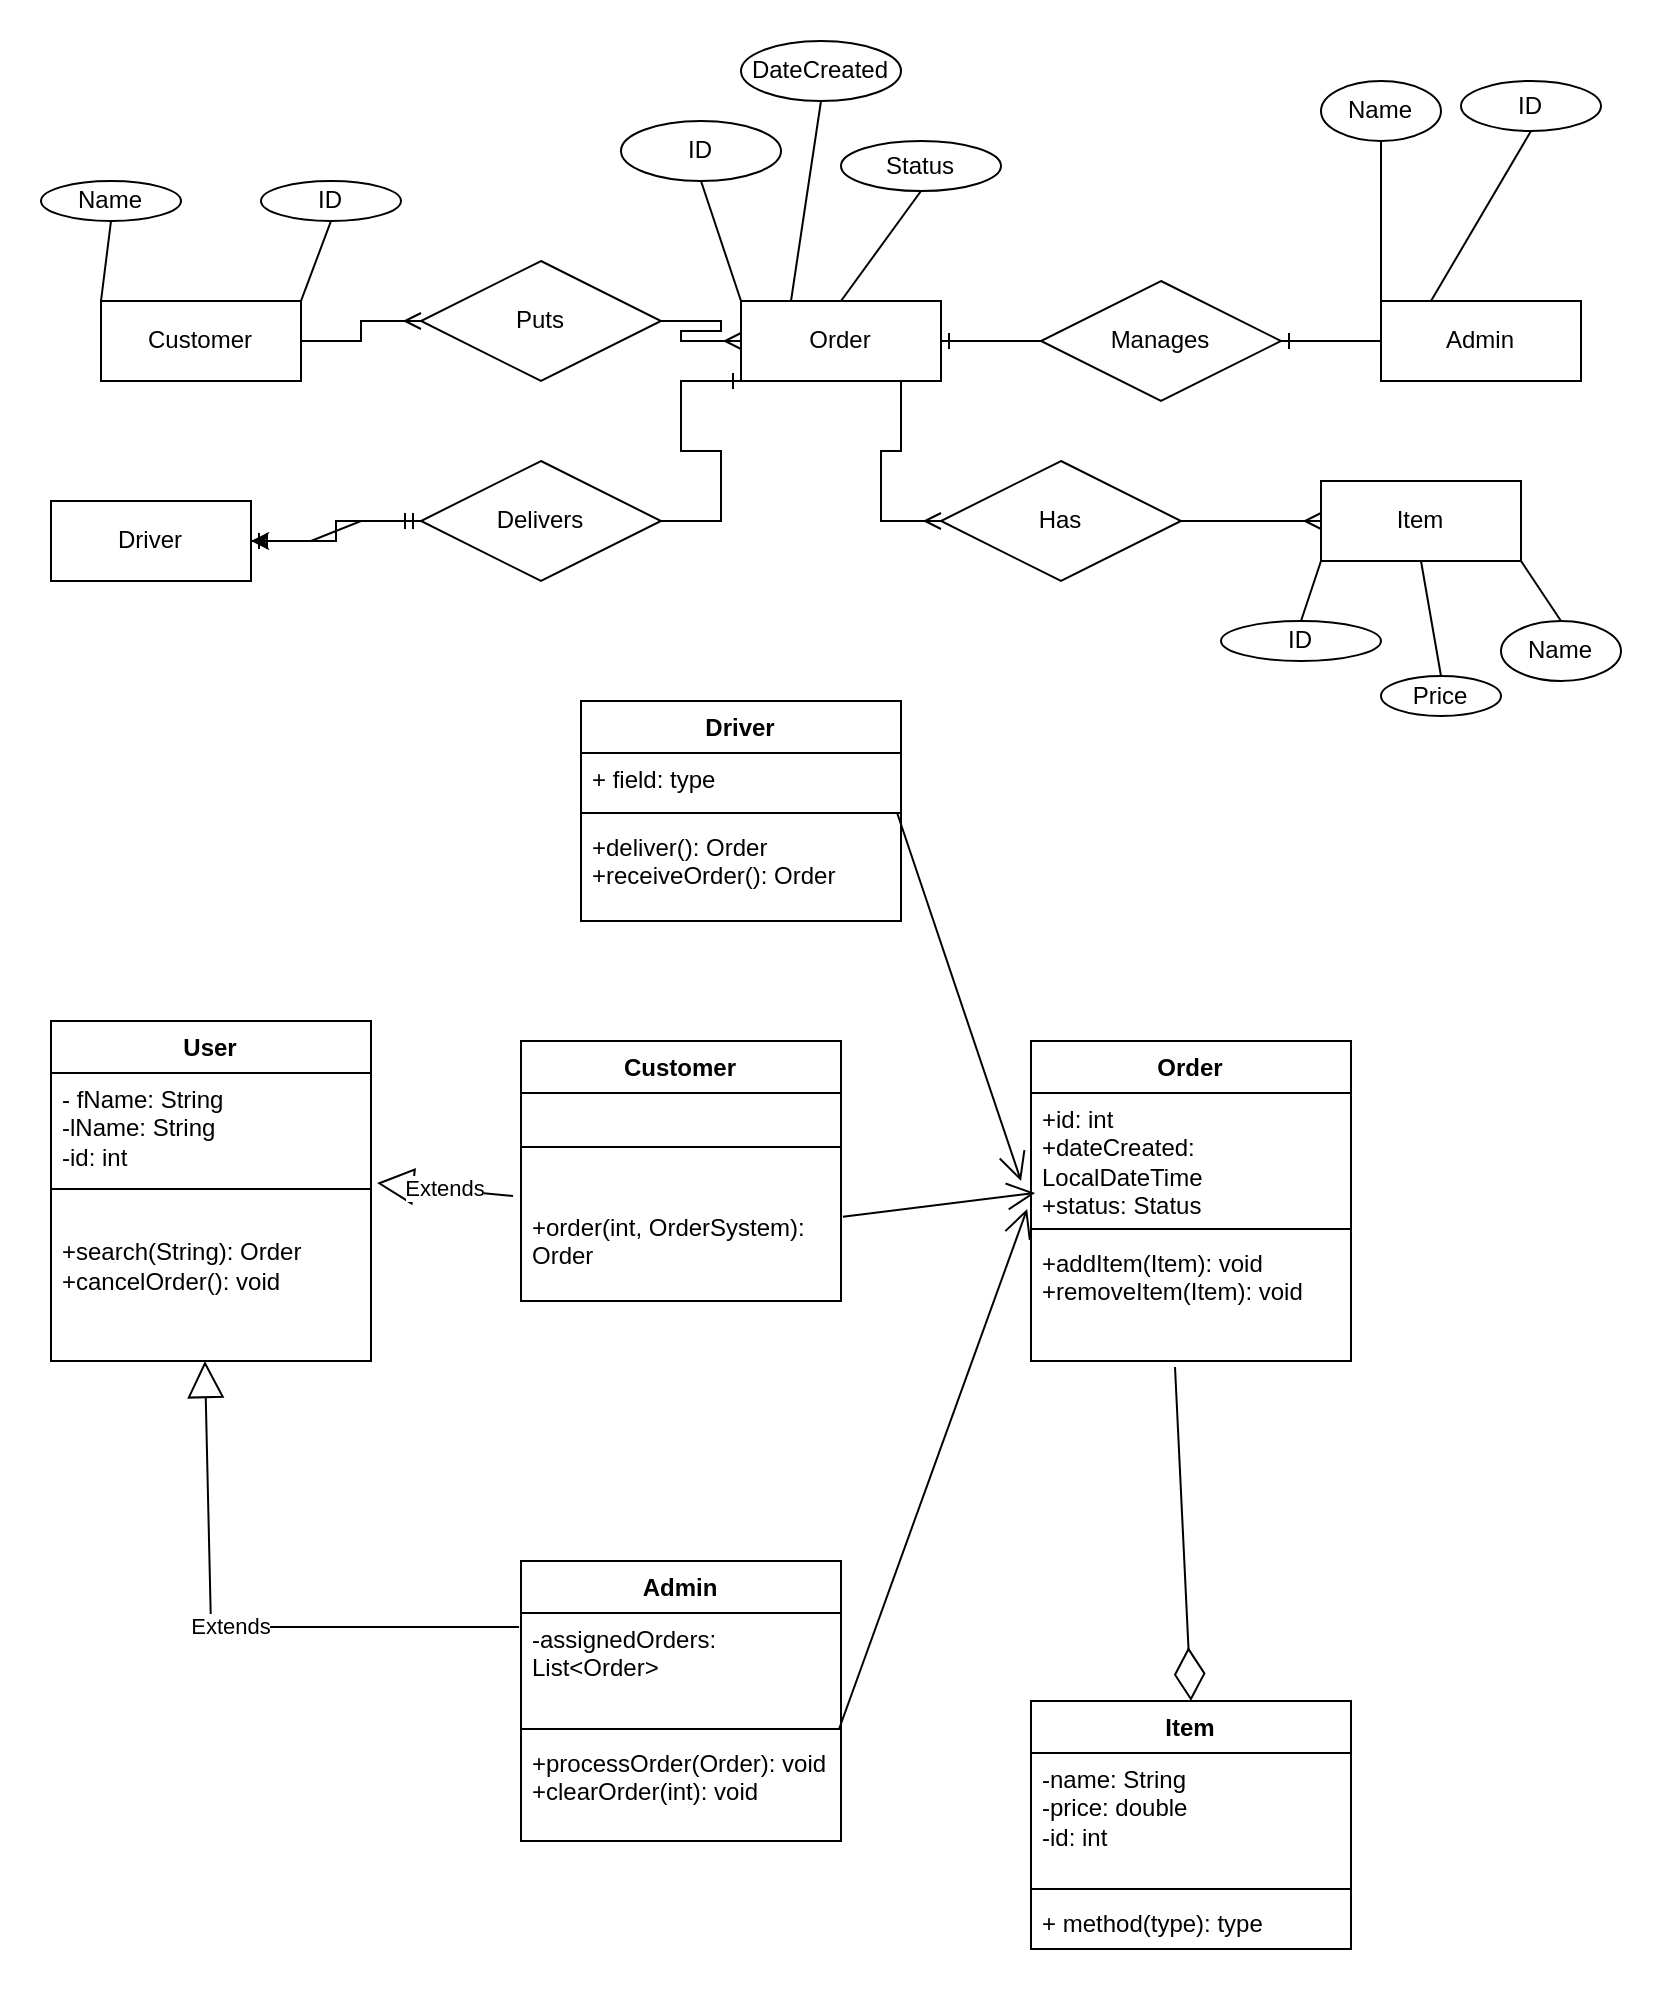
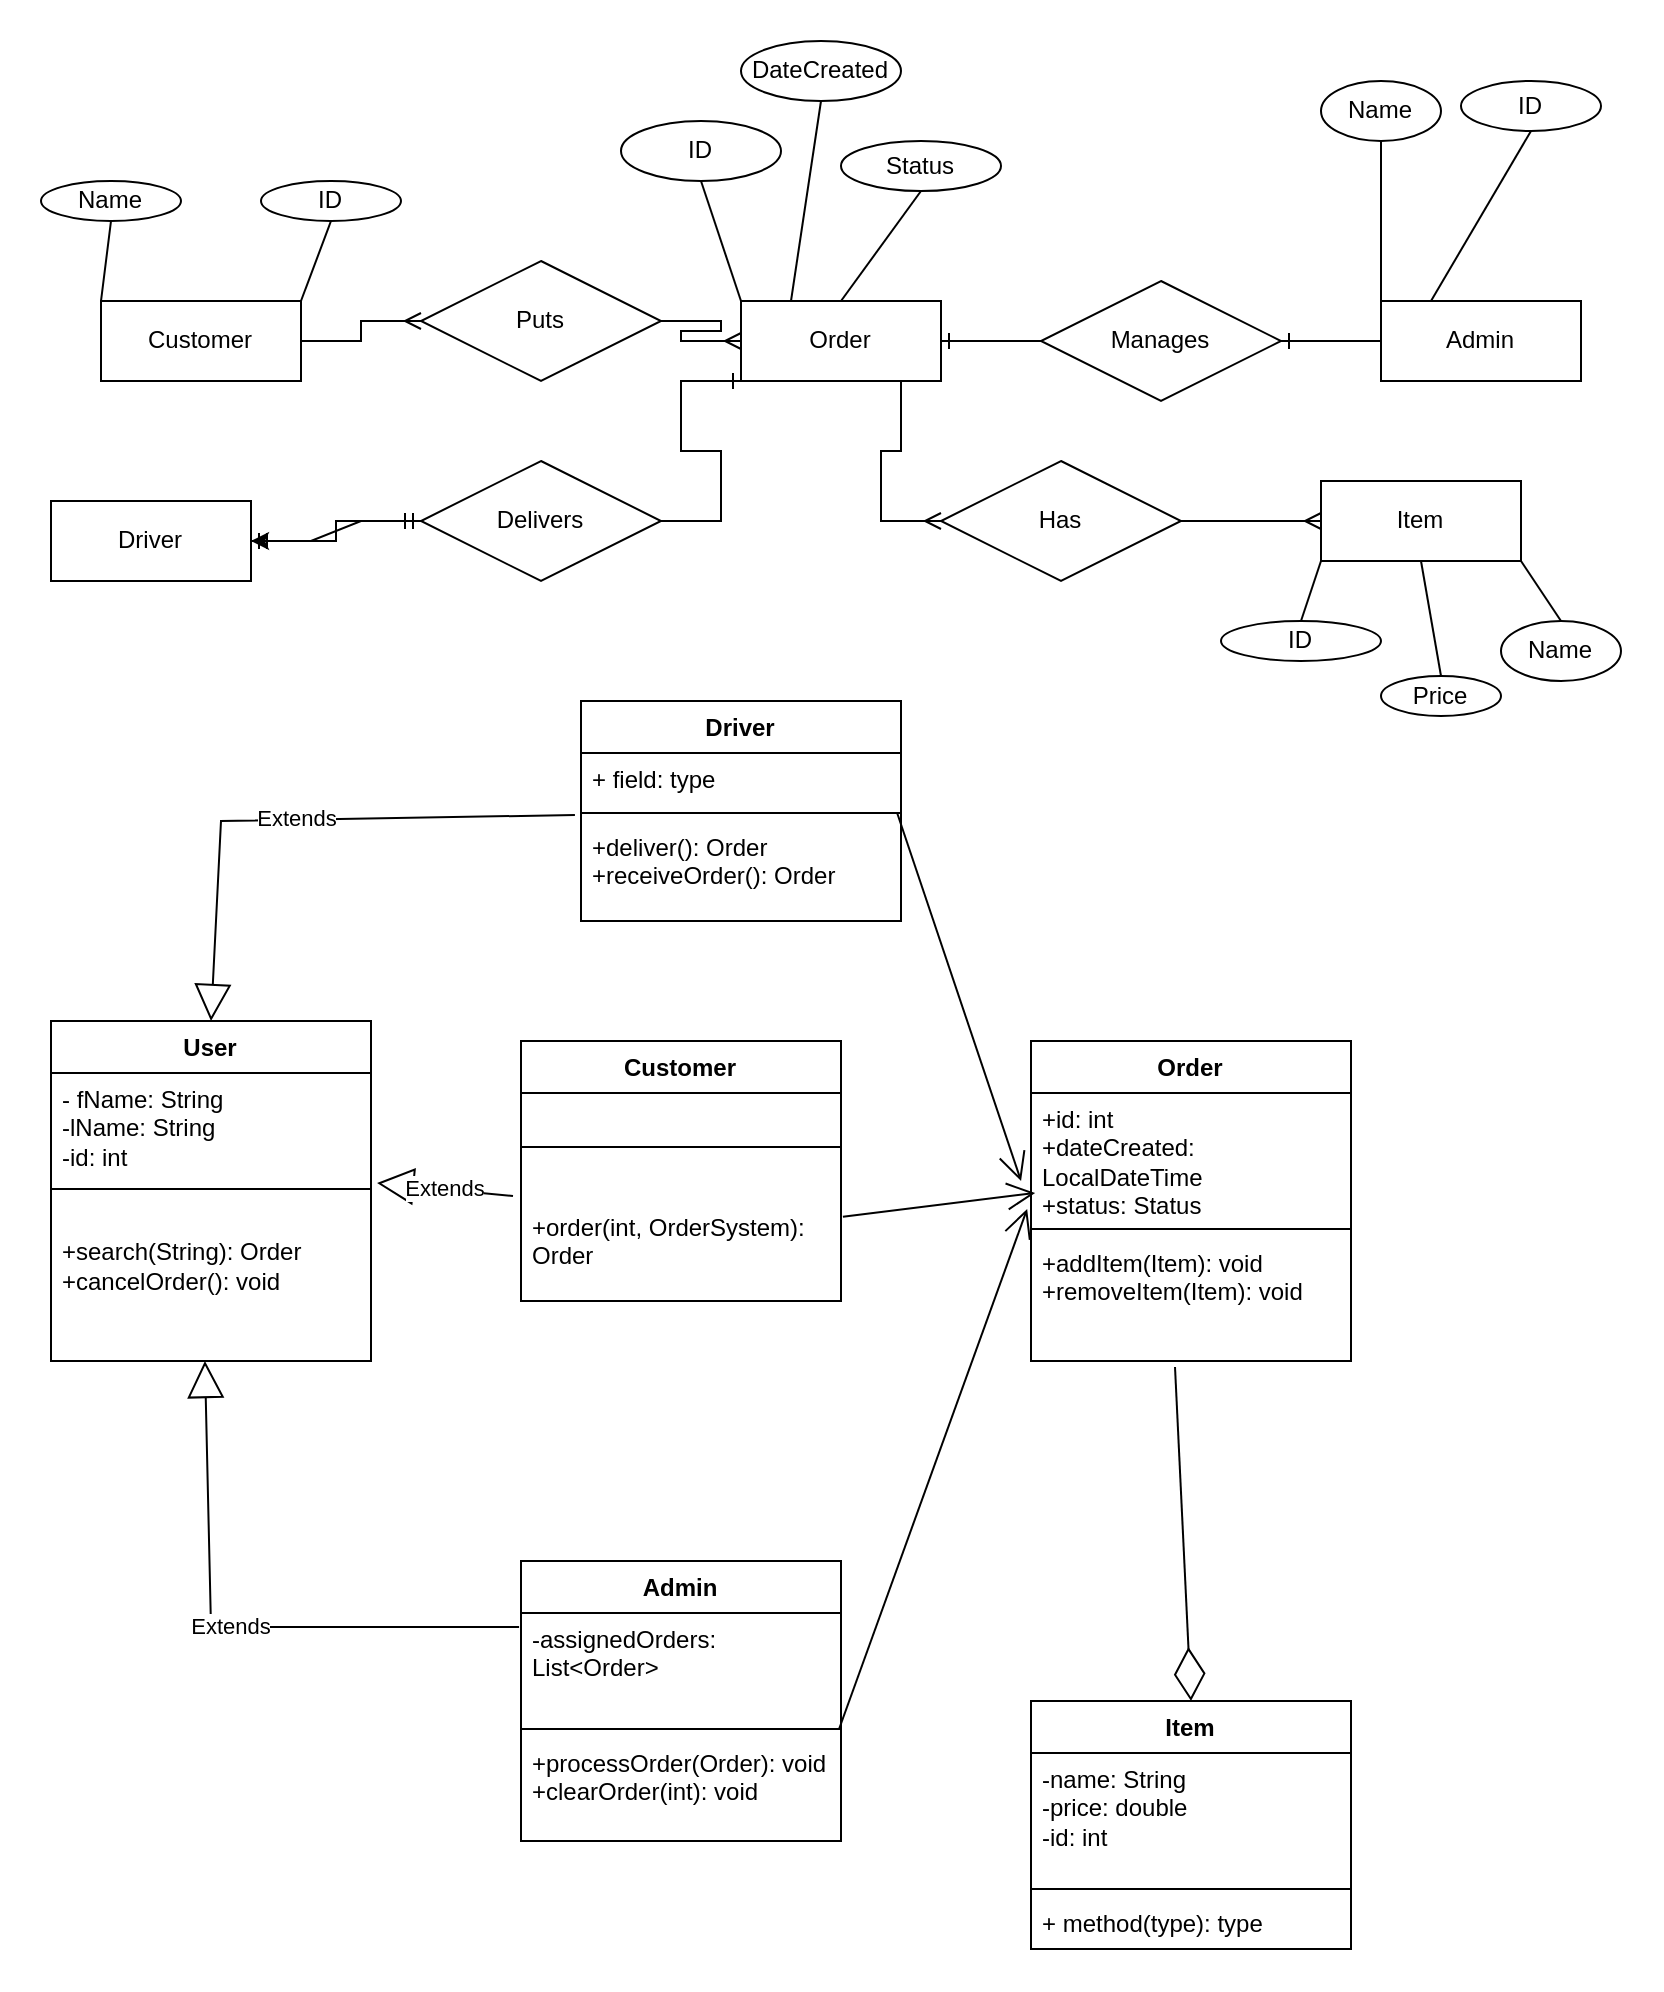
+ <mxCell id="68" value="Extends" style="endArrow=block;endSize=16;endFill=0;html=1;rounded=0;entryX=0.5;entryY=0;entryDx=0;entryDy=0;exitX=-0.019;exitY=-0.06;exitDx=0;exitDy=0;exitPerimeter=0;" edge="1" parent="1" source="67" target="35"><mxGeometry width="160" relative="1" as="geometry"><mxPoint x="130" y="410" as="sourcePoint" /><mxPoint x="290" y="410" as="targetPoint" /><Array as="points"><mxPoint x="110" y="410" /></Array></mxGeometry></mxCell>
